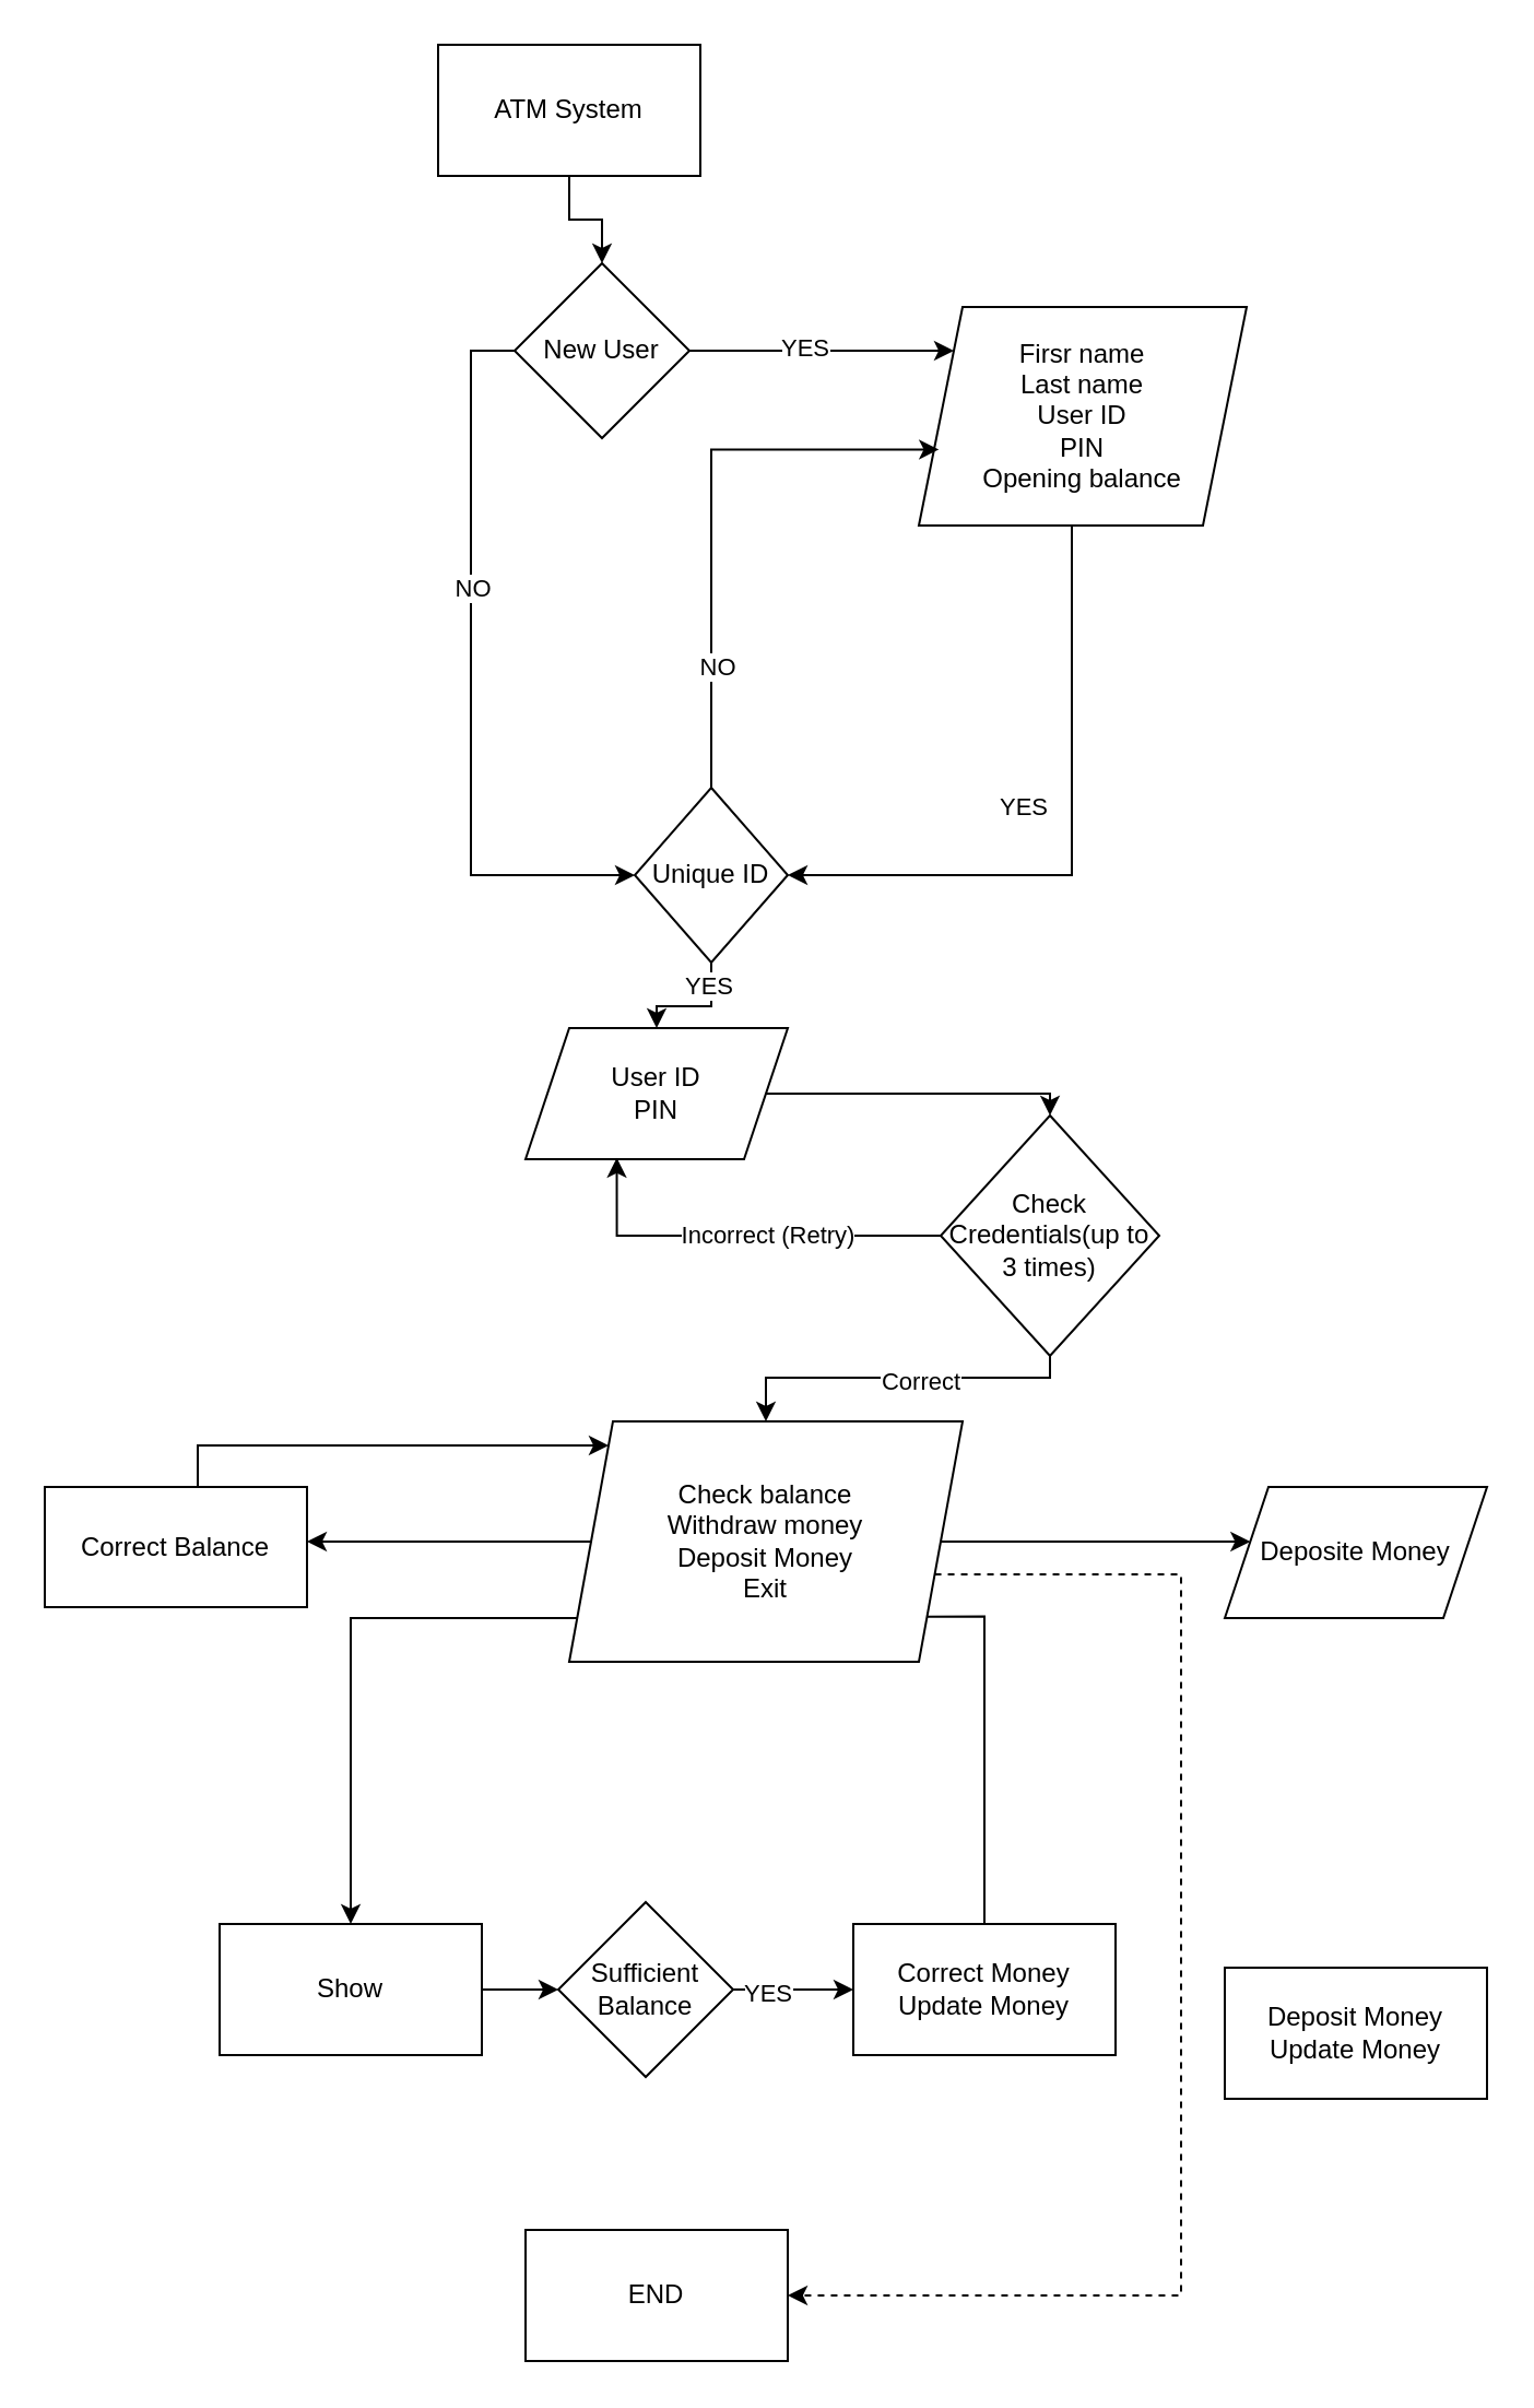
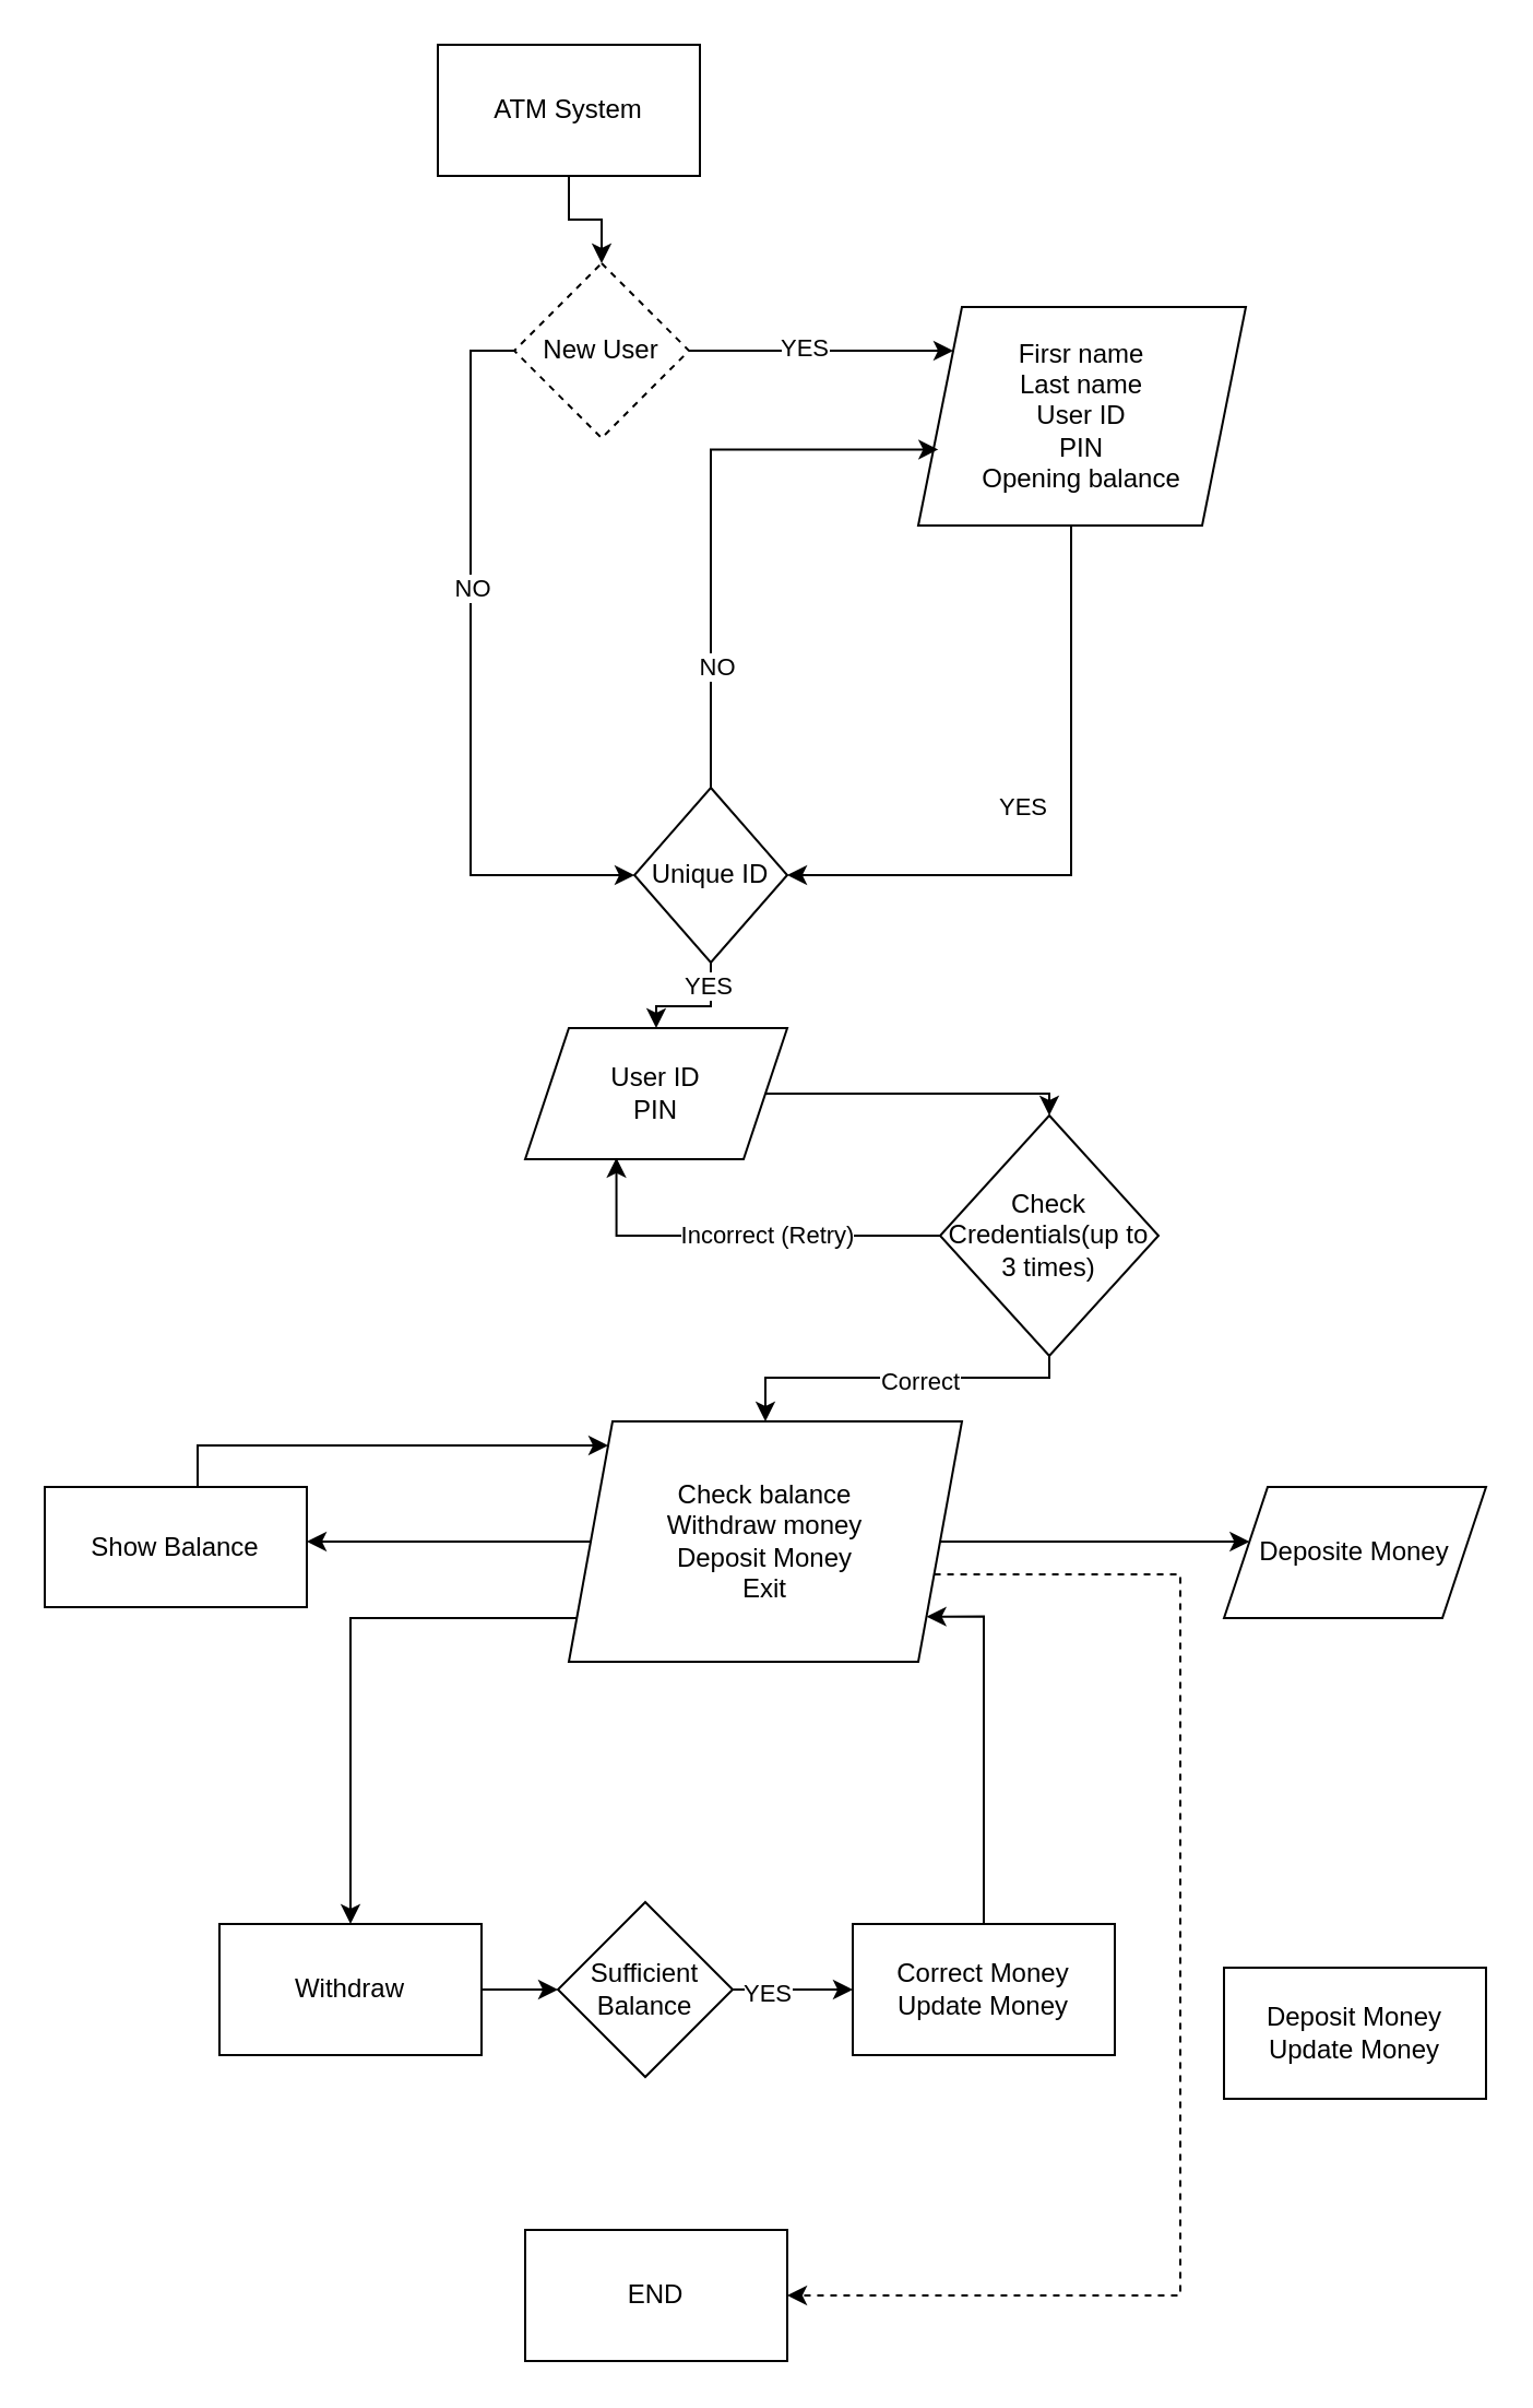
- <mxCell id="8" value="New User" style="rhombus;whiteSpace=wrap;html=1;" vertex="1" parent="1"><mxGeometry x="235" y="120" width="80" height="80" as="geometry" /></mxCell>
+ <mxCell id="8" value="New User" style="rhombus;whiteSpace=wrap;html=1;dashed=1;" vertex="1" parent="1"><mxGeometry x="235" y="120" width="80" height="80" as="geometry" /></mxCell>
- <mxCell id="27" value="Correct Balance" style="whiteSpace=wrap;html=1;" vertex="1" parent="1"><mxGeometry x="20" y="680" width="120" height="55" as="geometry" /></mxCell>
+ <mxCell id="27" value="Show Balance" style="whiteSpace=wrap;html=1;" vertex="1" parent="1"><mxGeometry x="20" y="680" width="120" height="55" as="geometry" /></mxCell>
- <mxCell id="34" style="edgeStyle=orthogonalEdgeStyle;rounded=0;orthogonalLoop=1;jettySize=auto;html=1;entryX=0.91;entryY=0.812;entryDx=0;entryDy=0;entryPerimeter=0;endArrow=none;" edge="1" parent="1" source="33" target="24"><mxGeometry relative="1" as="geometry"><Array as="points"><mxPoint x="450" y="739" /></Array></mxGeometry></mxCell>
+ <mxCell id="34" style="edgeStyle=orthogonalEdgeStyle;rounded=0;orthogonalLoop=1;jettySize=auto;html=1;entryX=0.91;entryY=0.812;entryDx=0;entryDy=0;entryPerimeter=0;" edge="1" parent="1" source="33" target="24"><mxGeometry relative="1" as="geometry"><Array as="points"><mxPoint x="450" y="739" /></Array></mxGeometry></mxCell>
- <mxCell id="29" value="Show" style="whiteSpace=wrap;html=1;" vertex="1" parent="1"><mxGeometry x="100" y="880" width="120" height="60" as="geometry" /></mxCell>
+ <mxCell id="29" value="Withdraw" style="whiteSpace=wrap;html=1;" vertex="1" parent="1"><mxGeometry x="100" y="880" width="120" height="60" as="geometry" /></mxCell>
